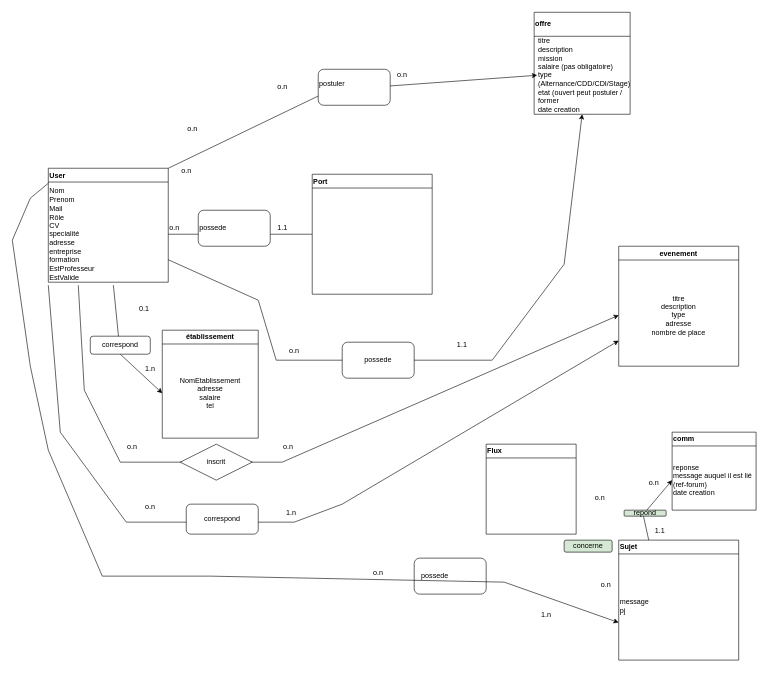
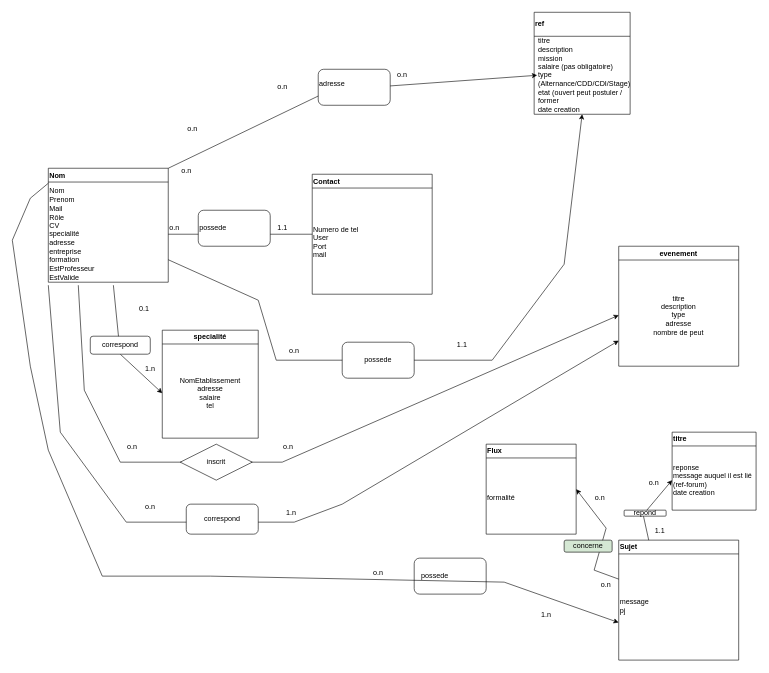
- <mxCell id="25" value="offre" style="swimlane;whiteSpace=wrap;html=1;startSize=40;align=left;" vertex="1" parent="1"><mxGeometry x="890" y="20" width="160" height="170" as="geometry" /></mxCell>
+ <mxCell id="25" value="ref" style="swimlane;whiteSpace=wrap;html=1;startSize=40;align=left;" vertex="1" parent="1"><mxGeometry x="890" y="20" width="160" height="170" as="geometry" /></mxCell>
- <mxCell id="32" value="postuler" style="text;html=1;align=left;verticalAlign=middle;whiteSpace=wrap;rounded=0;" vertex="1" parent="1"><mxGeometry x="530" y="110" width="120" height="60" as="geometry" /></mxCell>
+ <mxCell id="32" value="adresse" style="text;html=1;align=left;verticalAlign=middle;whiteSpace=wrap;rounded=0;" vertex="1" parent="1"><mxGeometry x="530" y="110" width="120" height="60" as="geometry" /></mxCell>
- <mxCell id="3" value="User" style="swimlane;whiteSpace=wrap;html=1;align=left;" vertex="1" parent="1"><mxGeometry x="80" y="280" width="200" height="190" as="geometry" /></mxCell>
+ <mxCell id="3" value="Nom" style="swimlane;whiteSpace=wrap;html=1;align=left;" vertex="1" parent="1"><mxGeometry x="80" y="280" width="200" height="190" as="geometry" /></mxCell>
- <mxCell id="6" value="Port" style="swimlane;whiteSpace=wrap;html=1;align=left;" vertex="1" parent="1"><mxGeometry x="520" y="290" width="200" height="200" as="geometry" /></mxCell>
+ <mxCell id="6" value="Contact" style="swimlane;whiteSpace=wrap;html=1;align=left;" vertex="1" parent="1"><mxGeometry x="520" y="290" width="200" height="200" as="geometry" /></mxCell>
+ <mxCell id="7" value="Numero de tel&lt;div&gt;User&lt;/div&gt;&lt;div&gt;Port&lt;/div&gt;&lt;div&gt;mail&lt;/div&gt;" style="text;html=1;align=left;verticalAlign=middle;whiteSpace=wrap;rounded=0;" vertex="1" parent="6"><mxGeometry y="25" width="200" height="175" as="geometry" /></mxCell>
- <mxCell id="40" value="titre&lt;div&gt;description&lt;/div&gt;&lt;div&gt;type&lt;/div&gt;&lt;div&gt;adresse&lt;/div&gt;&lt;div&gt;nombre de place&lt;/div&gt;" style="text;html=1;align=center;verticalAlign=middle;whiteSpace=wrap;rounded=0;" vertex="1" parent="39"><mxGeometry y="30" width="200" height="170" as="geometry" /></mxCell>
+ <mxCell id="40" value="titre&lt;div&gt;description&lt;/div&gt;&lt;div&gt;type&lt;/div&gt;&lt;div&gt;adresse&lt;/div&gt;&lt;div&gt;nombre de peut&lt;/div&gt;" style="text;html=1;align=center;verticalAlign=middle;whiteSpace=wrap;rounded=0;" vertex="1" parent="39"><mxGeometry y="30" width="200" height="170" as="geometry" /></mxCell>
- <mxCell id="41" value="établissement" style="swimlane;whiteSpace=wrap;html=1;startSize=23;" vertex="1" parent="1"><mxGeometry x="270" y="550" width="160" height="180" as="geometry" /></mxCell>
+ <mxCell id="41" value="specialité" style="swimlane;whiteSpace=wrap;html=1;startSize=23;" vertex="1" parent="1"><mxGeometry x="270" y="550" width="160" height="180" as="geometry" /></mxCell>
- <mxCell id="22" value="comm" style="swimlane;whiteSpace=wrap;html=1;align=left;" vertex="1" parent="1"><mxGeometry x="1120" y="720" width="140" height="130" as="geometry" /></mxCell>
+ <mxCell id="22" value="titre" style="swimlane;whiteSpace=wrap;html=1;align=left;" vertex="1" parent="1"><mxGeometry x="1120" y="720" width="140" height="130" as="geometry" /></mxCell>
+ <mxCell id="20" value="formalité" style="text;html=1;align=left;verticalAlign=middle;whiteSpace=wrap;rounded=0;" vertex="1" parent="19"><mxGeometry y="30" width="150" height="120" as="geometry" /></mxCell>
- <mxCell id="57" value="repond" style="rounded=1;whiteSpace=wrap;html=1;fillColor=#d5e8d4;" vertex="1" parent="1"><mxGeometry x="1040" y="850" width="70" height="10" as="geometry" /></mxCell>
+ <mxCell id="57" value="repond" style="rounded=1;whiteSpace=wrap;html=1;" vertex="1" parent="1"><mxGeometry x="1040" y="850" width="70" height="10" as="geometry" /></mxCell>
+ <mxCell id="21" style="edgeStyle=none;rounded=0;orthogonalLoop=1;jettySize=auto;html=1;entryX=1;entryY=0.5;entryDx=0;entryDy=0;exitX=0;exitY=0.25;exitDx=0;exitDy=0;align=left;" edge="1" parent="1" source="18" target="19"><mxGeometry relative="1" as="geometry"><Array as="points"><mxPoint x="990" y="950" /><mxPoint x="1010" y="880" /></Array></mxGeometry></mxCell>
